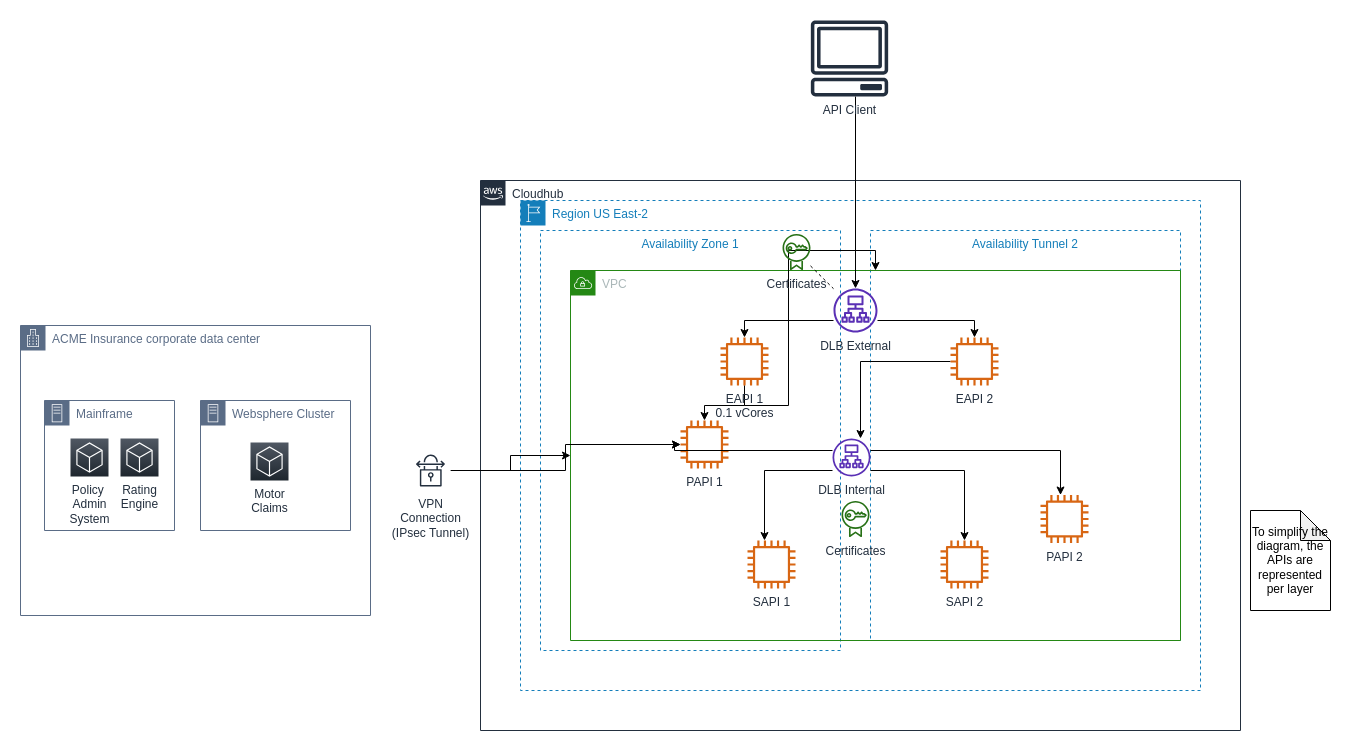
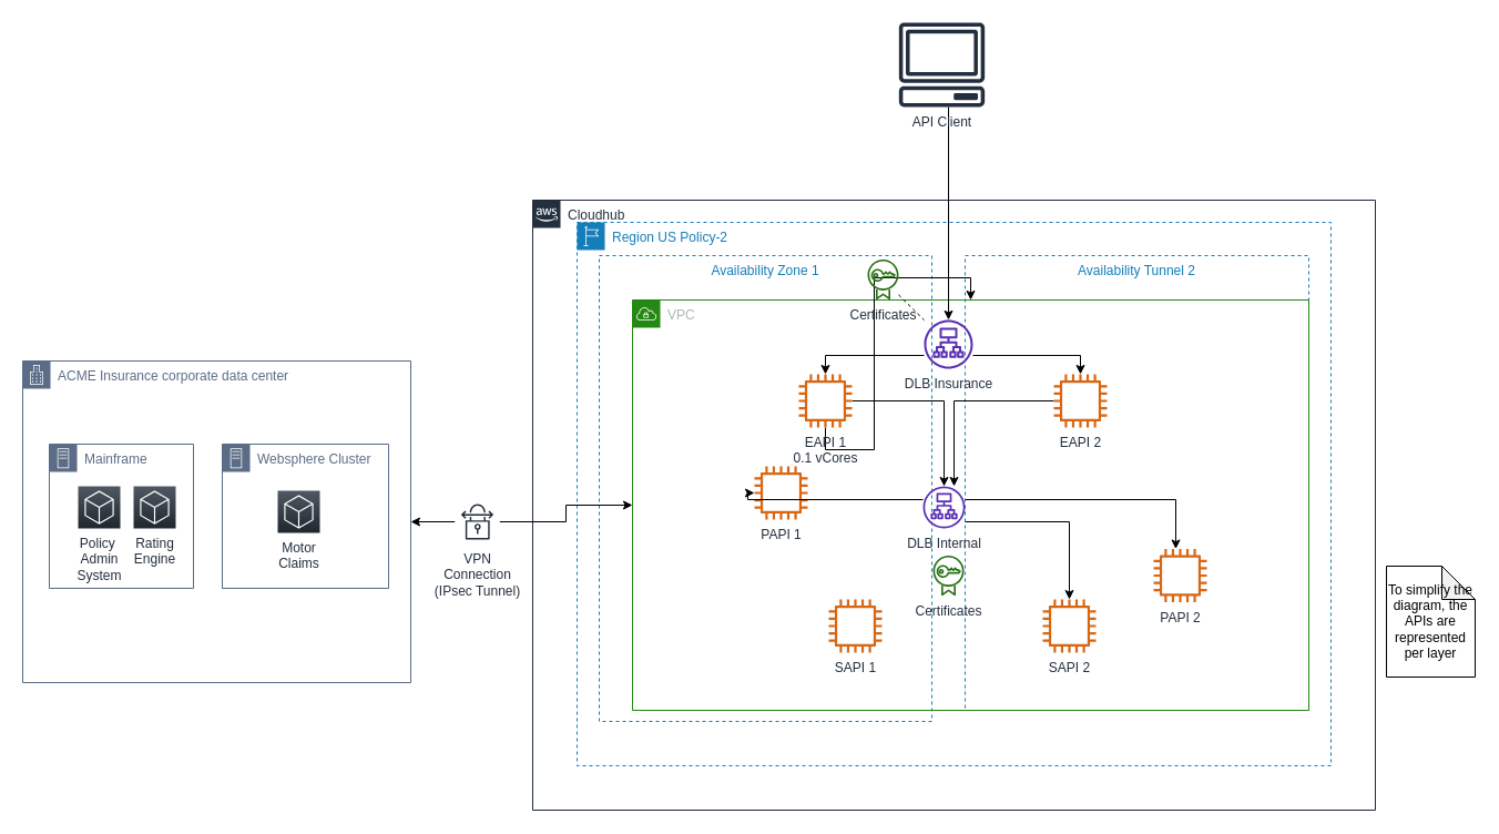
- <mxCell id="3" value="Region US East-2" style="points=[[0,0],[0.25,0],[0.5,0],[0.75,0],[1,0],[1,0.25],[1,0.5],[1,0.75],[1,1],[0.75,1],[0.5,1],[0.25,1],[0,1],[0,0.75],[0,0.5],[0,0.25]];outlineConnect=0;gradientColor=none;html=1;whiteSpace=wrap;fontSize=12;fontStyle=0;shape=mxgraph.aws4.group;grIcon=mxgraph.aws4.group_region;strokeColor=#147EBA;fillColor=none;verticalAlign=top;align=left;spacingLeft=30;fontColor=#147EBA;dashed=1;" parent="1" vertex="1"><mxGeometry x="520" width="680" height="490" as="geometry" y="200" /></mxCell>
+ <mxCell id="3" value="Region US Policy-2" style="points=[[0,0],[0.25,0],[0.5,0],[0.75,0],[1,0],[1,0.25],[1,0.5],[1,0.75],[1,1],[0.75,1],[0.5,1],[0.25,1],[0,1],[0,0.75],[0,0.5],[0,0.25]];outlineConnect=0;gradientColor=none;html=1;whiteSpace=wrap;fontSize=12;fontStyle=0;shape=mxgraph.aws4.group;grIcon=mxgraph.aws4.group_region;strokeColor=#147EBA;fillColor=none;verticalAlign=top;align=left;spacingLeft=30;fontColor=#147EBA;dashed=1;" parent="1" vertex="1"><mxGeometry x="520" width="680" height="490" as="geometry" y="200" /></mxCell>
- <mxCell id="18" value="DLB External" style="outlineConnect=0;fontColor=#232F3E;gradientColor=none;fillColor=#5A30B5;strokeColor=none;dashed=0;verticalLabelPosition=bottom;verticalAlign=top;align=center;html=1;fontSize=12;fontStyle=0;aspect=fixed;pointerEvents=1;shape=mxgraph.aws4.application_load_balancer;" parent="1" vertex="1"><mxGeometry x="833" y="287.99" width="44" height="44" as="geometry" /></mxCell>
+ <mxCell id="18" value="DLB Insurance" style="outlineConnect=0;fontColor=#232F3E;gradientColor=none;fillColor=#5A30B5;strokeColor=none;dashed=0;verticalLabelPosition=bottom;verticalAlign=top;align=center;html=1;fontSize=12;fontStyle=0;aspect=fixed;pointerEvents=1;shape=mxgraph.aws4.application_load_balancer;" parent="1" vertex="1"><mxGeometry x="833" y="287.99" width="44" height="44" as="geometry" /></mxCell>
- <mxCell id="7" style="edgeStyle=orthogonalEdgeStyle;rounded=0;orthogonalLoop=1;jettySize=auto;html=1;" parent="1" source="9" target="10" edge="1"><mxGeometry relative="1" as="geometry" /></mxCell>
+ <mxCell id="7" style="edgeStyle=orthogonalEdgeStyle;rounded=0;orthogonalLoop=1;jettySize=auto;html=1;" parent="1" source="9" target="23" edge="1"><mxGeometry relative="1" as="geometry" /></mxCell>
- <mxCell id="26" style="edgeStyle=orthogonalEdgeStyle;rounded=0;orthogonalLoop=1;jettySize=auto;html=1;" parent="1" source="28" target="10" edge="1"><mxGeometry relative="1" as="geometry" /></mxCell>
+ <mxCell id="26" style="edgeStyle=orthogonalEdgeStyle;rounded=0;orthogonalLoop=1;jettySize=auto;html=1;" parent="1" source="28" target="24" edge="1"><mxGeometry relative="1" as="geometry" /></mxCell>
- <mxCell id="20" style="edgeStyle=orthogonalEdgeStyle;rounded=0;orthogonalLoop=1;jettySize=auto;html=1;" parent="1" source="23" target="11" edge="1"><mxGeometry relative="1" as="geometry"><Array as="points"><mxPoint x="764" y="470" /></Array></mxGeometry></mxCell>
